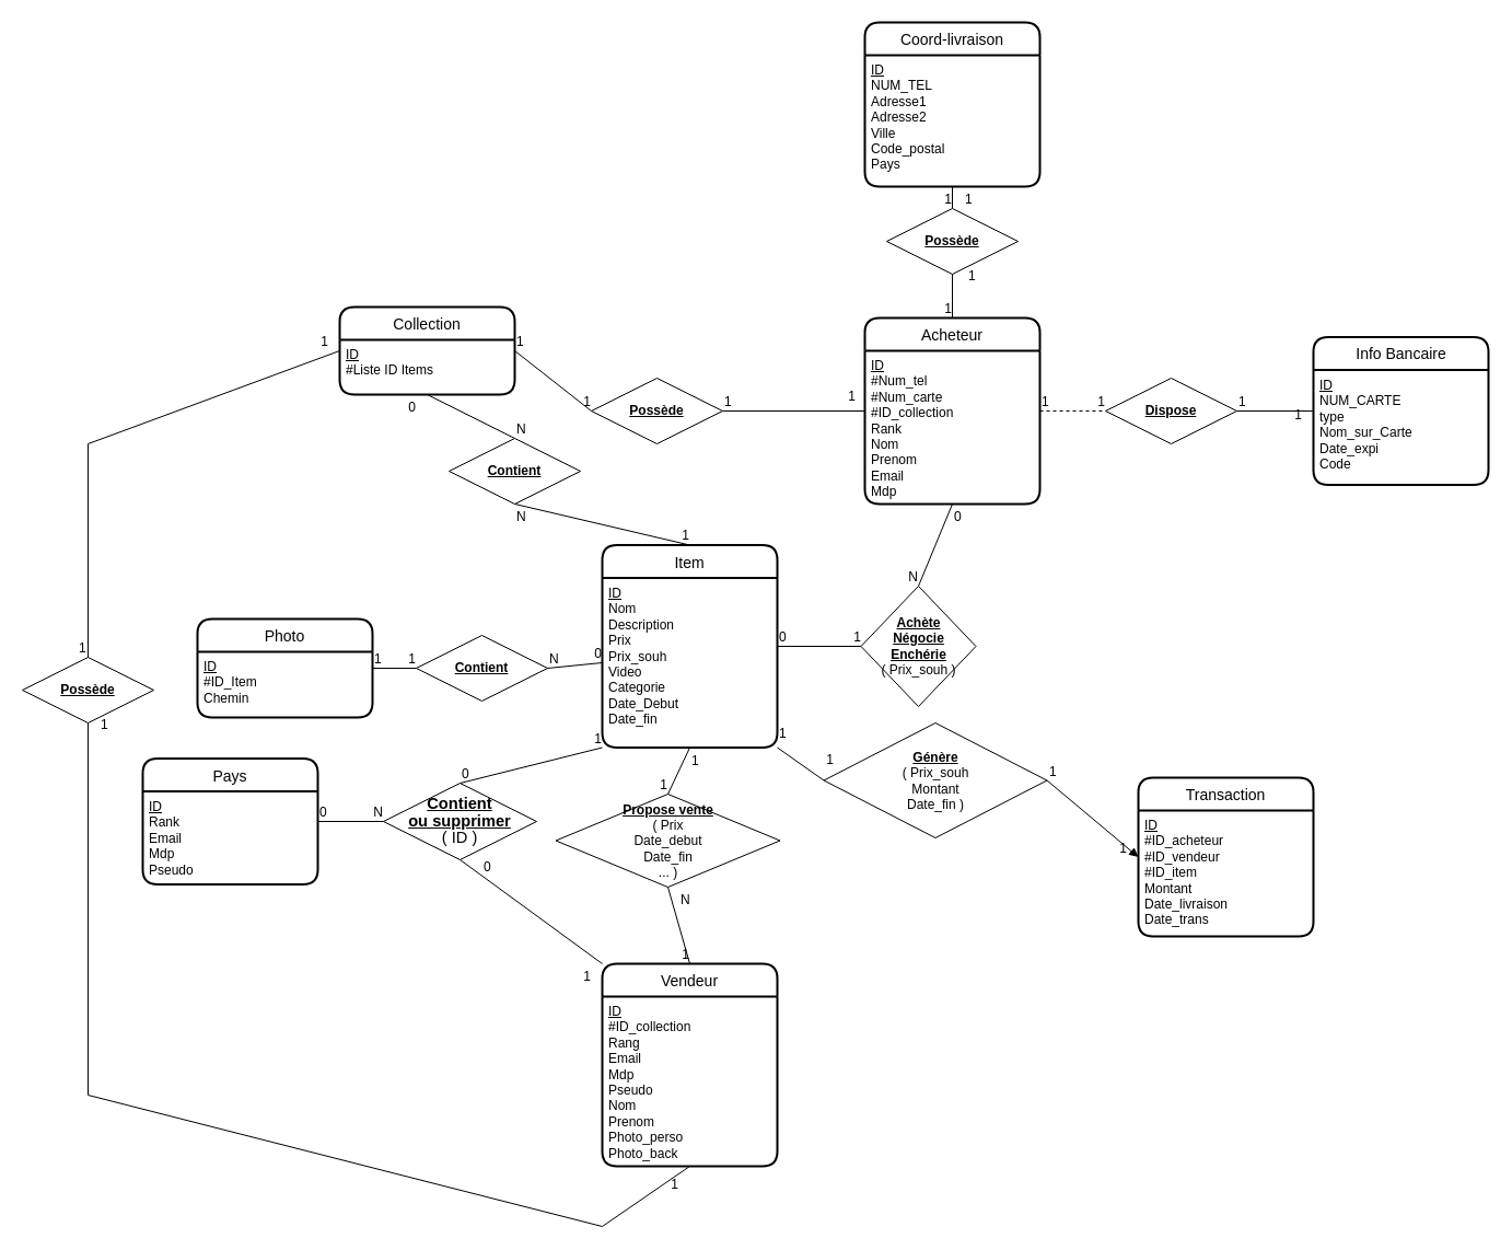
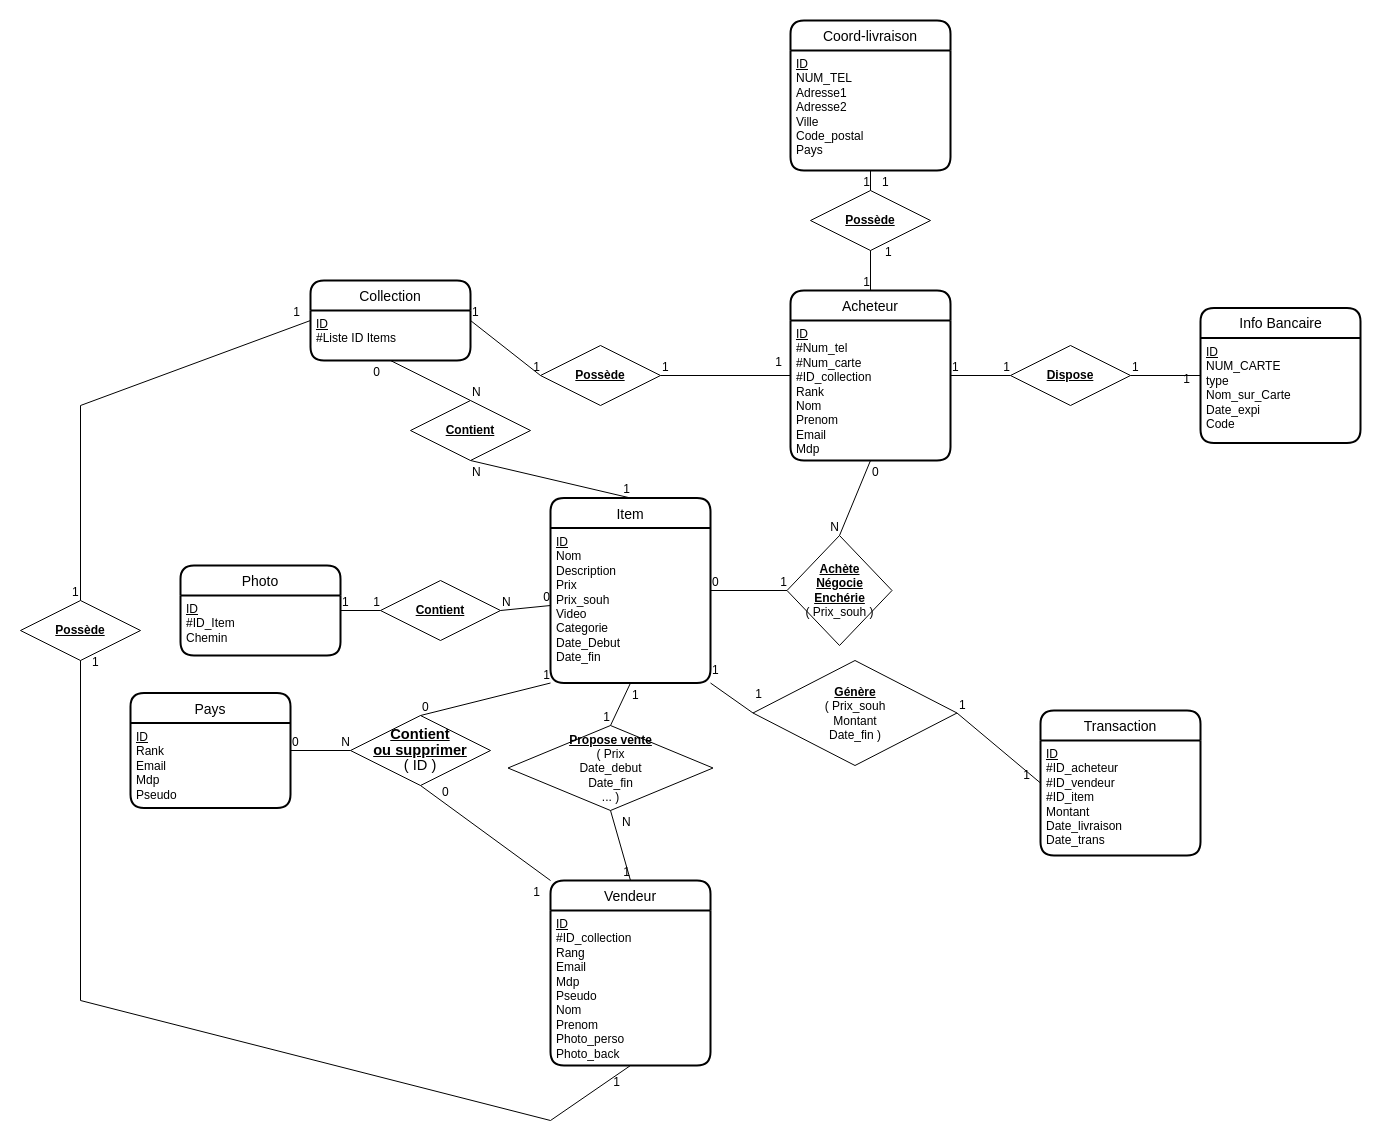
- <mxCell id="15" value="" style="endArrow=none;html=1;rounded=0;strokeWidth=1;exitX=1;exitY=0.5;exitDx=0;exitDy=0;entryX=0;entryY=0.5;entryDx=0;entryDy=0;movable=1;resizable=1;rotatable=1;deletable=1;editable=1;connectable=1;dashed=1;" parent="1" source="79" target="14" edge="1"><mxGeometry relative="1" as="geometry"><mxPoint x="820" y="220" as="sourcePoint" /><mxPoint x="980" y="220" as="targetPoint" /></mxGeometry></mxCell>
+ <mxCell id="15" value="" style="endArrow=none;html=1;rounded=0;strokeWidth=1;exitX=1;exitY=0.5;exitDx=0;exitDy=0;entryX=0;entryY=0.5;entryDx=0;entryDy=0;movable=1;resizable=1;rotatable=1;deletable=1;editable=1;connectable=1;" parent="1" source="79" target="14" edge="1"><mxGeometry relative="1" as="geometry"><mxPoint x="820" y="220" as="sourcePoint" /><mxPoint x="980" y="220" as="targetPoint" /></mxGeometry></mxCell>
- <mxCell id="43" value="" style="endArrow=block;html=1;rounded=0;exitX=1;exitY=0.5;exitDx=0;exitDy=0;entryX=0;entryY=0.5;entryDx=0;entryDy=0;movable=1;resizable=1;rotatable=1;deletable=1;editable=1;connectable=1;" parent="1" source="39" target="77" edge="1"><mxGeometry relative="1" as="geometry"><mxPoint x="830" y="810" as="sourcePoint" /><mxPoint x="990" y="810" as="targetPoint" /></mxGeometry></mxCell>
+ <mxCell id="43" value="" style="endArrow=none;html=1;rounded=0;exitX=1;exitY=0.5;exitDx=0;exitDy=0;entryX=0;entryY=0.5;entryDx=0;entryDy=0;movable=1;resizable=1;rotatable=1;deletable=1;editable=1;connectable=1;" parent="1" source="39" target="77" edge="1"><mxGeometry relative="1" as="geometry"><mxPoint x="830" y="810" as="sourcePoint" /><mxPoint x="990" y="810" as="targetPoint" /></mxGeometry></mxCell>
